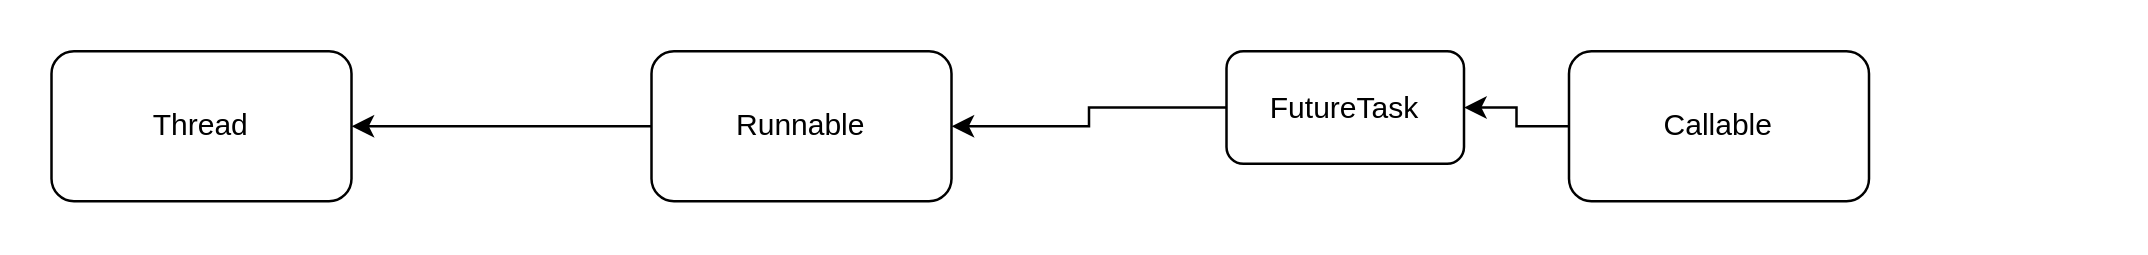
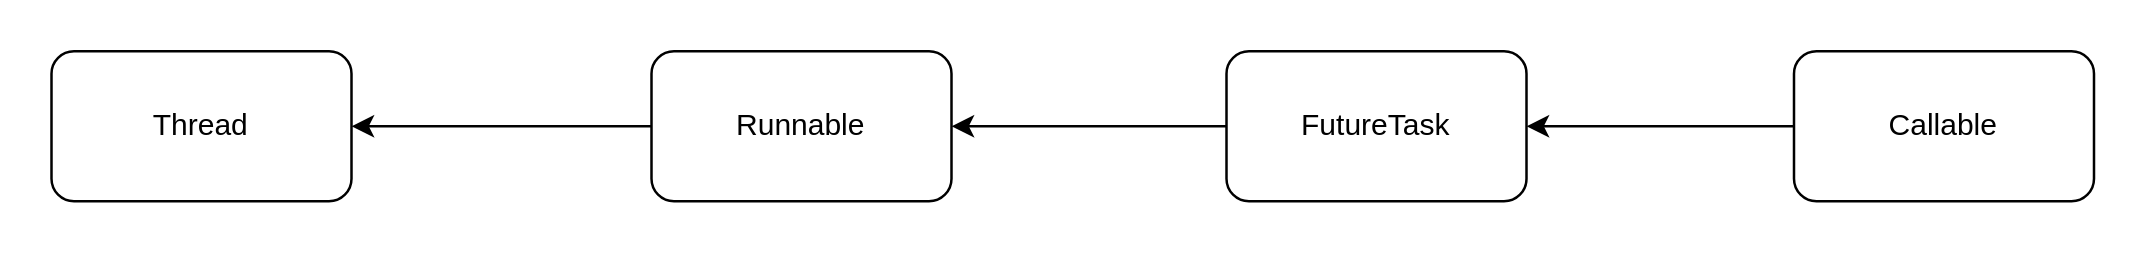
- <mxCell id="6" value="FutureTask" style="rounded=1;whiteSpace=wrap;html=1;" vertex="1" parent="1"><mxGeometry x="490" y="20" width="95" height="45" as="geometry" /></mxCell>
+ <mxCell id="6" value="FutureTask" style="rounded=1;whiteSpace=wrap;html=1;" vertex="1" parent="1"><mxGeometry x="490" y="20" width="120" height="60" as="geometry" /></mxCell>
- <mxCell id="8" value="Callable" style="rounded=1;whiteSpace=wrap;html=1;" vertex="1" parent="1"><mxGeometry x="627" y="20" width="120" height="60" as="geometry" /></mxCell>
+ <mxCell id="8" value="Callable" style="rounded=1;whiteSpace=wrap;html=1;" vertex="1" parent="1"><mxGeometry x="717" y="20" width="120" height="60" as="geometry" /></mxCell>
